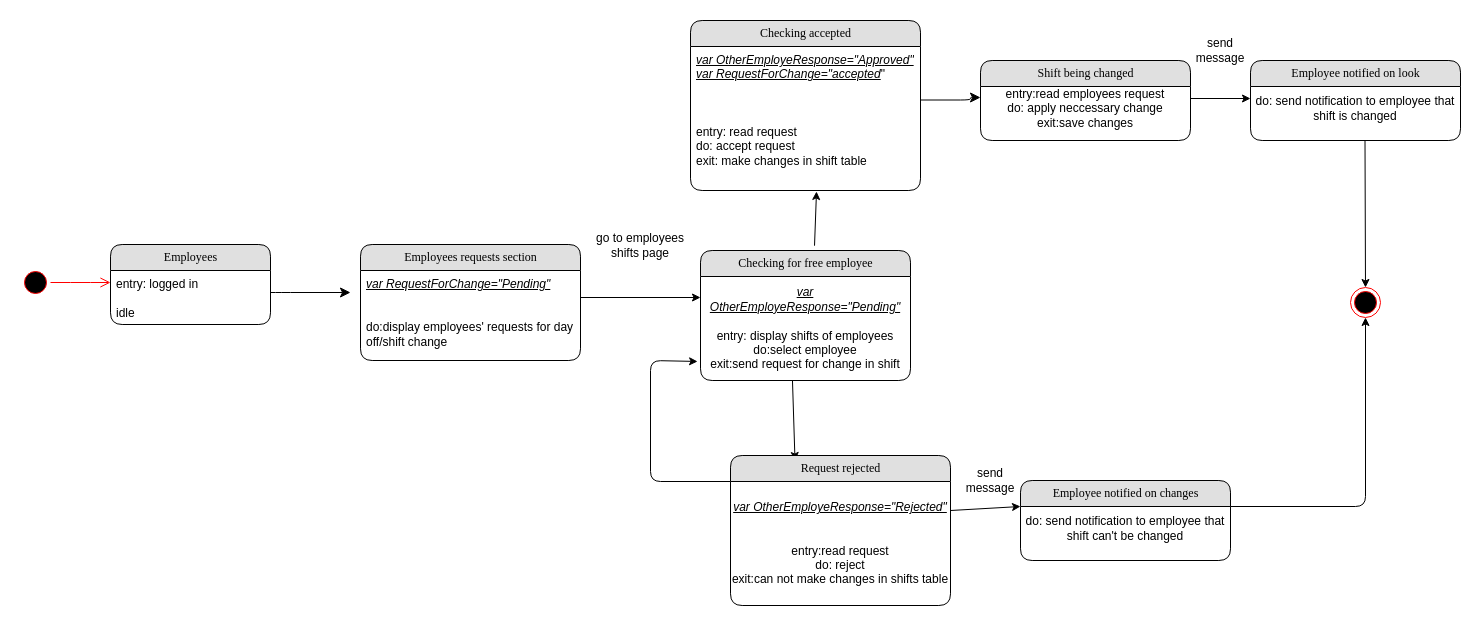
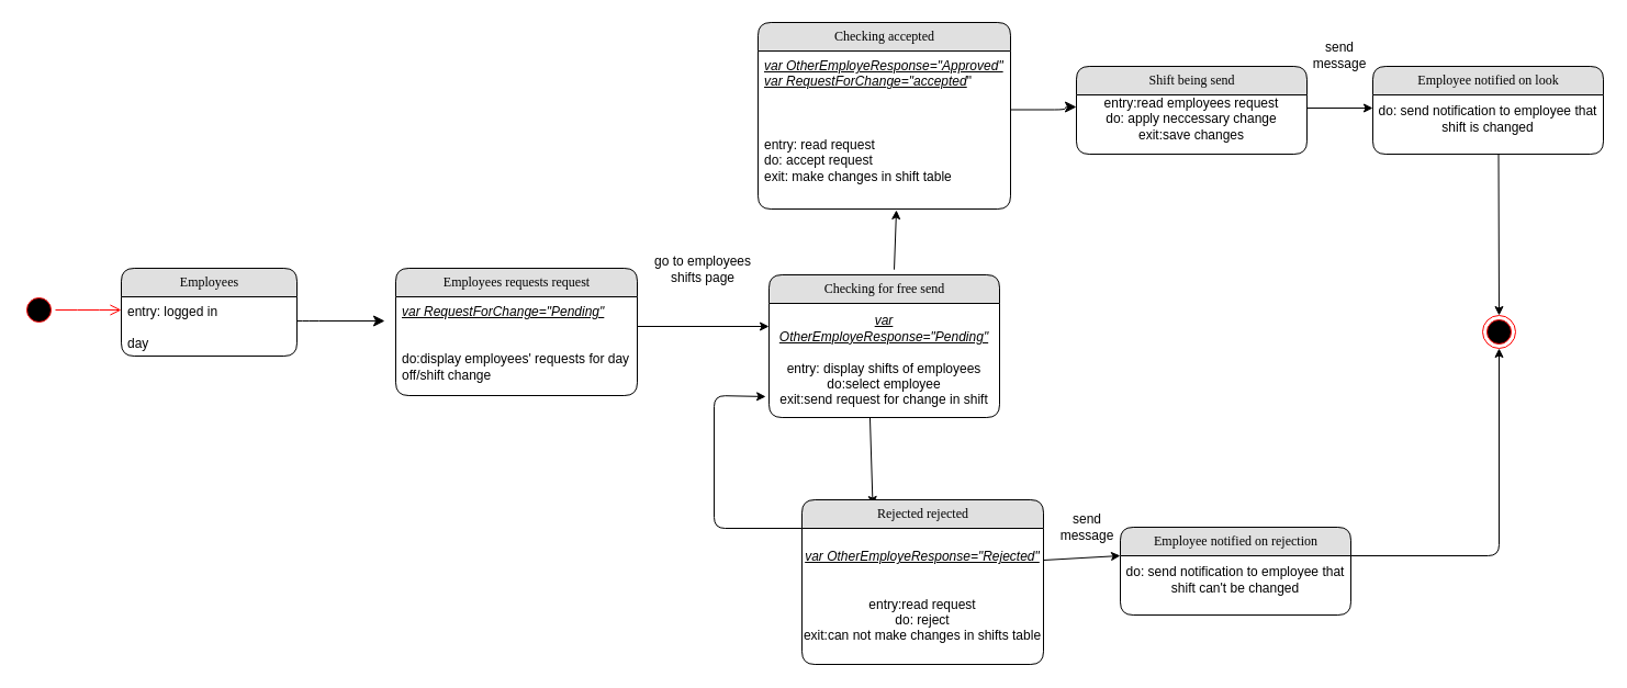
- <mxCell id="23" value="Shift being changed" style="swimlane;html=1;fontStyle=0;childLayout=stackLayout;horizontal=1;startSize=26;fillColor=#e0e0e0;horizontalStack=0;resizeParent=1;resizeLast=0;collapsible=1;marginBottom=0;swimlaneFillColor=#ffffff;align=center;rounded=1;shadow=0;comic=0;labelBackgroundColor=none;strokeWidth=1;fontFamily=Verdana;fontSize=12" parent="1" vertex="1"><mxGeometry x="980" y="60" width="210" height="80" as="geometry" /></mxCell>
+ <mxCell id="23" value="Shift being send" style="swimlane;html=1;fontStyle=0;childLayout=stackLayout;horizontal=1;startSize=26;fillColor=#e0e0e0;horizontalStack=0;resizeParent=1;resizeLast=0;collapsible=1;marginBottom=0;swimlaneFillColor=#ffffff;align=center;rounded=1;shadow=0;comic=0;labelBackgroundColor=none;strokeWidth=1;fontFamily=Verdana;fontSize=12" parent="1" vertex="1"><mxGeometry x="980" y="60" width="210" height="80" as="geometry" /></mxCell>
- <mxCell id="12" value="Employees requests section" style="swimlane;html=1;fontStyle=0;childLayout=stackLayout;horizontal=1;startSize=26;fillColor=#e0e0e0;horizontalStack=0;resizeParent=1;resizeLast=0;collapsible=1;marginBottom=0;swimlaneFillColor=#ffffff;align=center;rounded=1;shadow=0;comic=0;labelBackgroundColor=none;strokeWidth=1;fontFamily=Verdana;fontSize=12" parent="1" vertex="1"><mxGeometry x="360" y="244" width="220" height="116" as="geometry" /></mxCell>
+ <mxCell id="12" value="Employees requests request" style="swimlane;html=1;fontStyle=0;childLayout=stackLayout;horizontal=1;startSize=26;fillColor=#e0e0e0;horizontalStack=0;resizeParent=1;resizeLast=0;collapsible=1;marginBottom=0;swimlaneFillColor=#ffffff;align=center;rounded=1;shadow=0;comic=0;labelBackgroundColor=none;strokeWidth=1;fontFamily=Verdana;fontSize=12" parent="1" vertex="1"><mxGeometry x="360" y="244" width="220" height="116" as="geometry" /></mxCell>
- <mxCell id="14" value="Checking for free employee" style="swimlane;html=1;fontStyle=0;childLayout=stackLayout;horizontal=1;startSize=26;fillColor=#e0e0e0;horizontalStack=0;resizeParent=1;resizeLast=0;collapsible=1;marginBottom=0;swimlaneFillColor=#ffffff;align=center;rounded=1;shadow=0;comic=0;labelBackgroundColor=none;strokeWidth=1;fontFamily=Verdana;fontSize=12" parent="1" vertex="1"><mxGeometry x="700" y="250" width="210" height="130" as="geometry" /></mxCell>
+ <mxCell id="14" value="Checking for free send" style="swimlane;html=1;fontStyle=0;childLayout=stackLayout;horizontal=1;startSize=26;fillColor=#e0e0e0;horizontalStack=0;resizeParent=1;resizeLast=0;collapsible=1;marginBottom=0;swimlaneFillColor=#ffffff;align=center;rounded=1;shadow=0;comic=0;labelBackgroundColor=none;strokeWidth=1;fontFamily=Verdana;fontSize=12" parent="1" vertex="1"><mxGeometry x="700" y="250" width="210" height="130" as="geometry" /></mxCell>
- <mxCell id="11" value="entry: logged in&lt;br&gt;&lt;br&gt;idle" style="text;html=1;strokeColor=none;fillColor=none;spacingLeft=4;spacingRight=4;whiteSpace=wrap;overflow=hidden;rotatable=0;points=[[0,0.5],[1,0.5]];portConstraint=eastwest;" parent="10" vertex="1"><mxGeometry y="26" width="160" height="54" as="geometry" /></mxCell>
+ <mxCell id="11" value="entry: logged in&lt;br&gt;&lt;br&gt;day" style="text;html=1;strokeColor=none;fillColor=none;spacingLeft=4;spacingRight=4;whiteSpace=wrap;overflow=hidden;rotatable=0;points=[[0,0.5],[1,0.5]];portConstraint=eastwest;" parent="10" vertex="1"><mxGeometry y="26" width="160" height="54" as="geometry" /></mxCell>
- <mxCell id="20" value="Request rejected" style="swimlane;html=1;fontStyle=0;childLayout=stackLayout;horizontal=1;startSize=26;fillColor=#e0e0e0;horizontalStack=0;resizeParent=1;resizeLast=0;collapsible=1;marginBottom=0;swimlaneFillColor=#ffffff;align=center;rounded=1;shadow=0;comic=0;labelBackgroundColor=none;strokeWidth=1;fontFamily=Verdana;fontSize=12" parent="1" vertex="1"><mxGeometry x="730" y="455" width="220" height="150" as="geometry" /></mxCell>
+ <mxCell id="20" value="Rejected rejected" style="swimlane;html=1;fontStyle=0;childLayout=stackLayout;horizontal=1;startSize=26;fillColor=#e0e0e0;horizontalStack=0;resizeParent=1;resizeLast=0;collapsible=1;marginBottom=0;swimlaneFillColor=#ffffff;align=center;rounded=1;shadow=0;comic=0;labelBackgroundColor=none;strokeWidth=1;fontFamily=Verdana;fontSize=12" parent="1" vertex="1"><mxGeometry x="730" y="455" width="220" height="150" as="geometry" /></mxCell>
- <mxCell id="28" value="Employee notified on changes" style="swimlane;html=1;fontStyle=0;childLayout=stackLayout;horizontal=1;startSize=26;fillColor=#e0e0e0;horizontalStack=0;resizeParent=1;resizeLast=0;collapsible=1;marginBottom=0;swimlaneFillColor=#ffffff;align=center;rounded=1;shadow=0;comic=0;labelBackgroundColor=none;strokeWidth=1;fontFamily=Verdana;fontSize=12" parent="1" vertex="1"><mxGeometry x="1020" y="480" width="210" height="80" as="geometry" /></mxCell>
+ <mxCell id="28" value="Employee notified on rejection" style="swimlane;html=1;fontStyle=0;childLayout=stackLayout;horizontal=1;startSize=26;fillColor=#e0e0e0;horizontalStack=0;resizeParent=1;resizeLast=0;collapsible=1;marginBottom=0;swimlaneFillColor=#ffffff;align=center;rounded=1;shadow=0;comic=0;labelBackgroundColor=none;strokeWidth=1;fontFamily=Verdana;fontSize=12" parent="1" vertex="1"><mxGeometry x="1020" y="480" width="210" height="80" as="geometry" /></mxCell>
